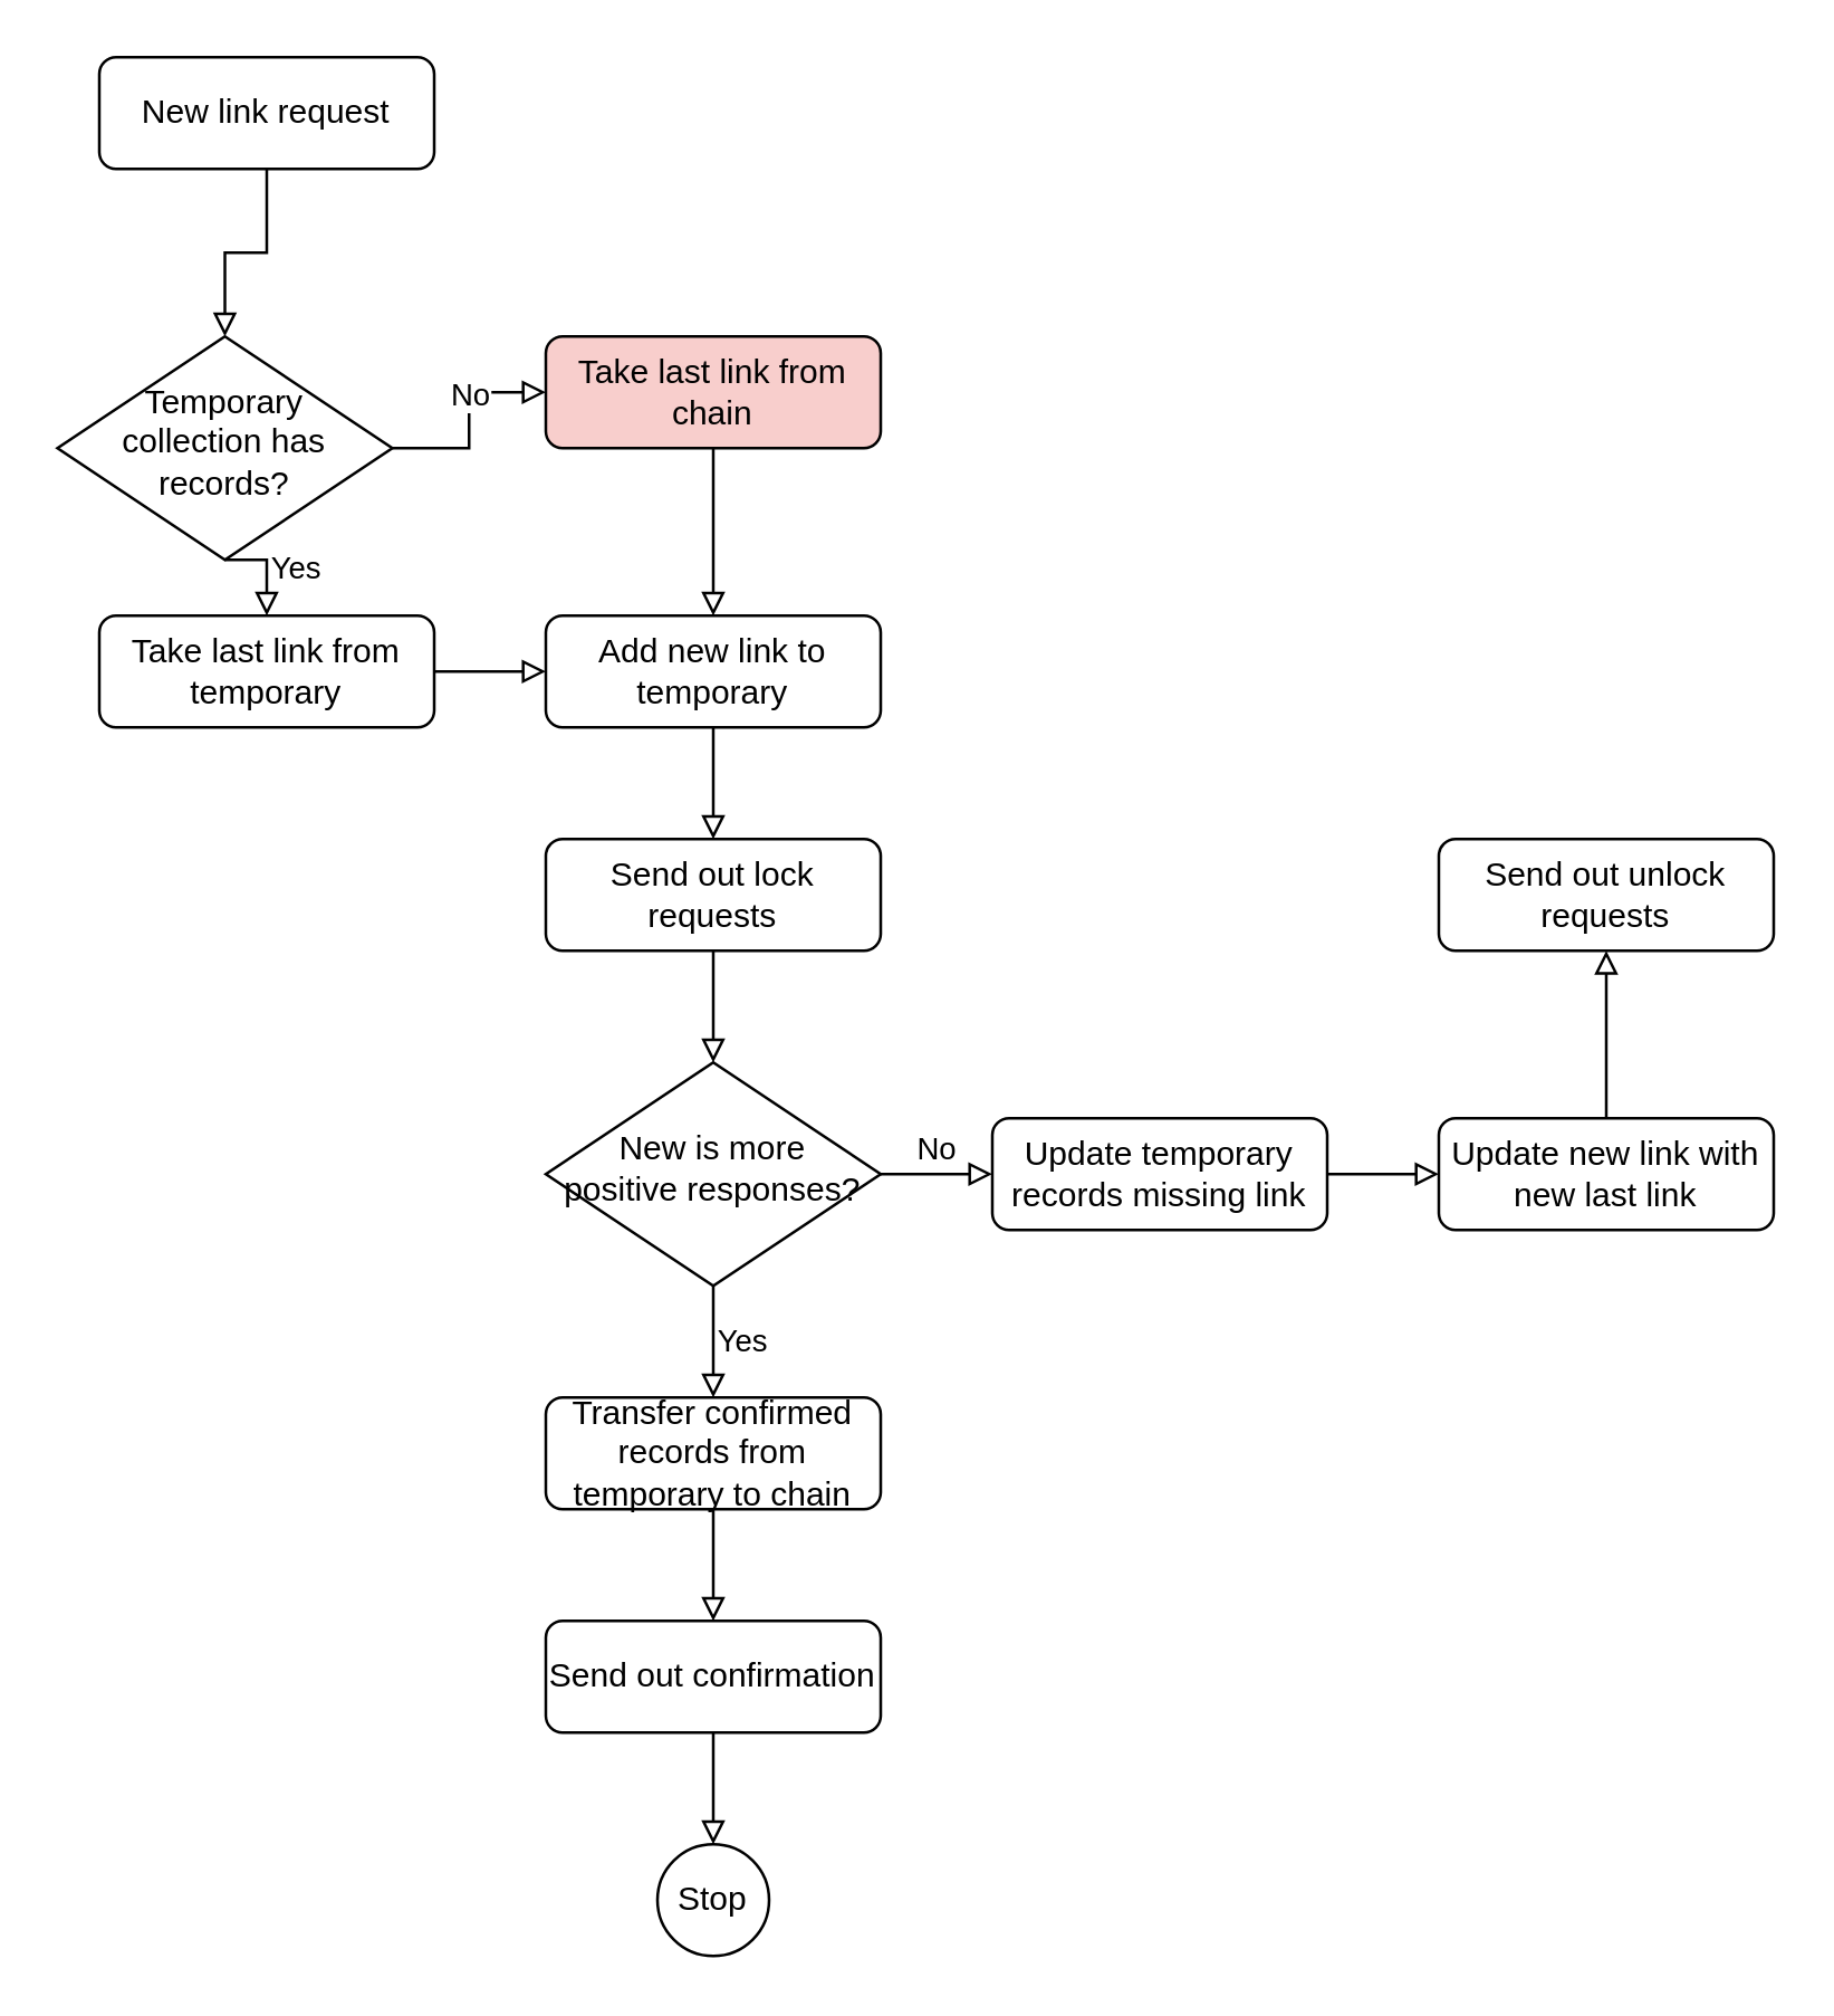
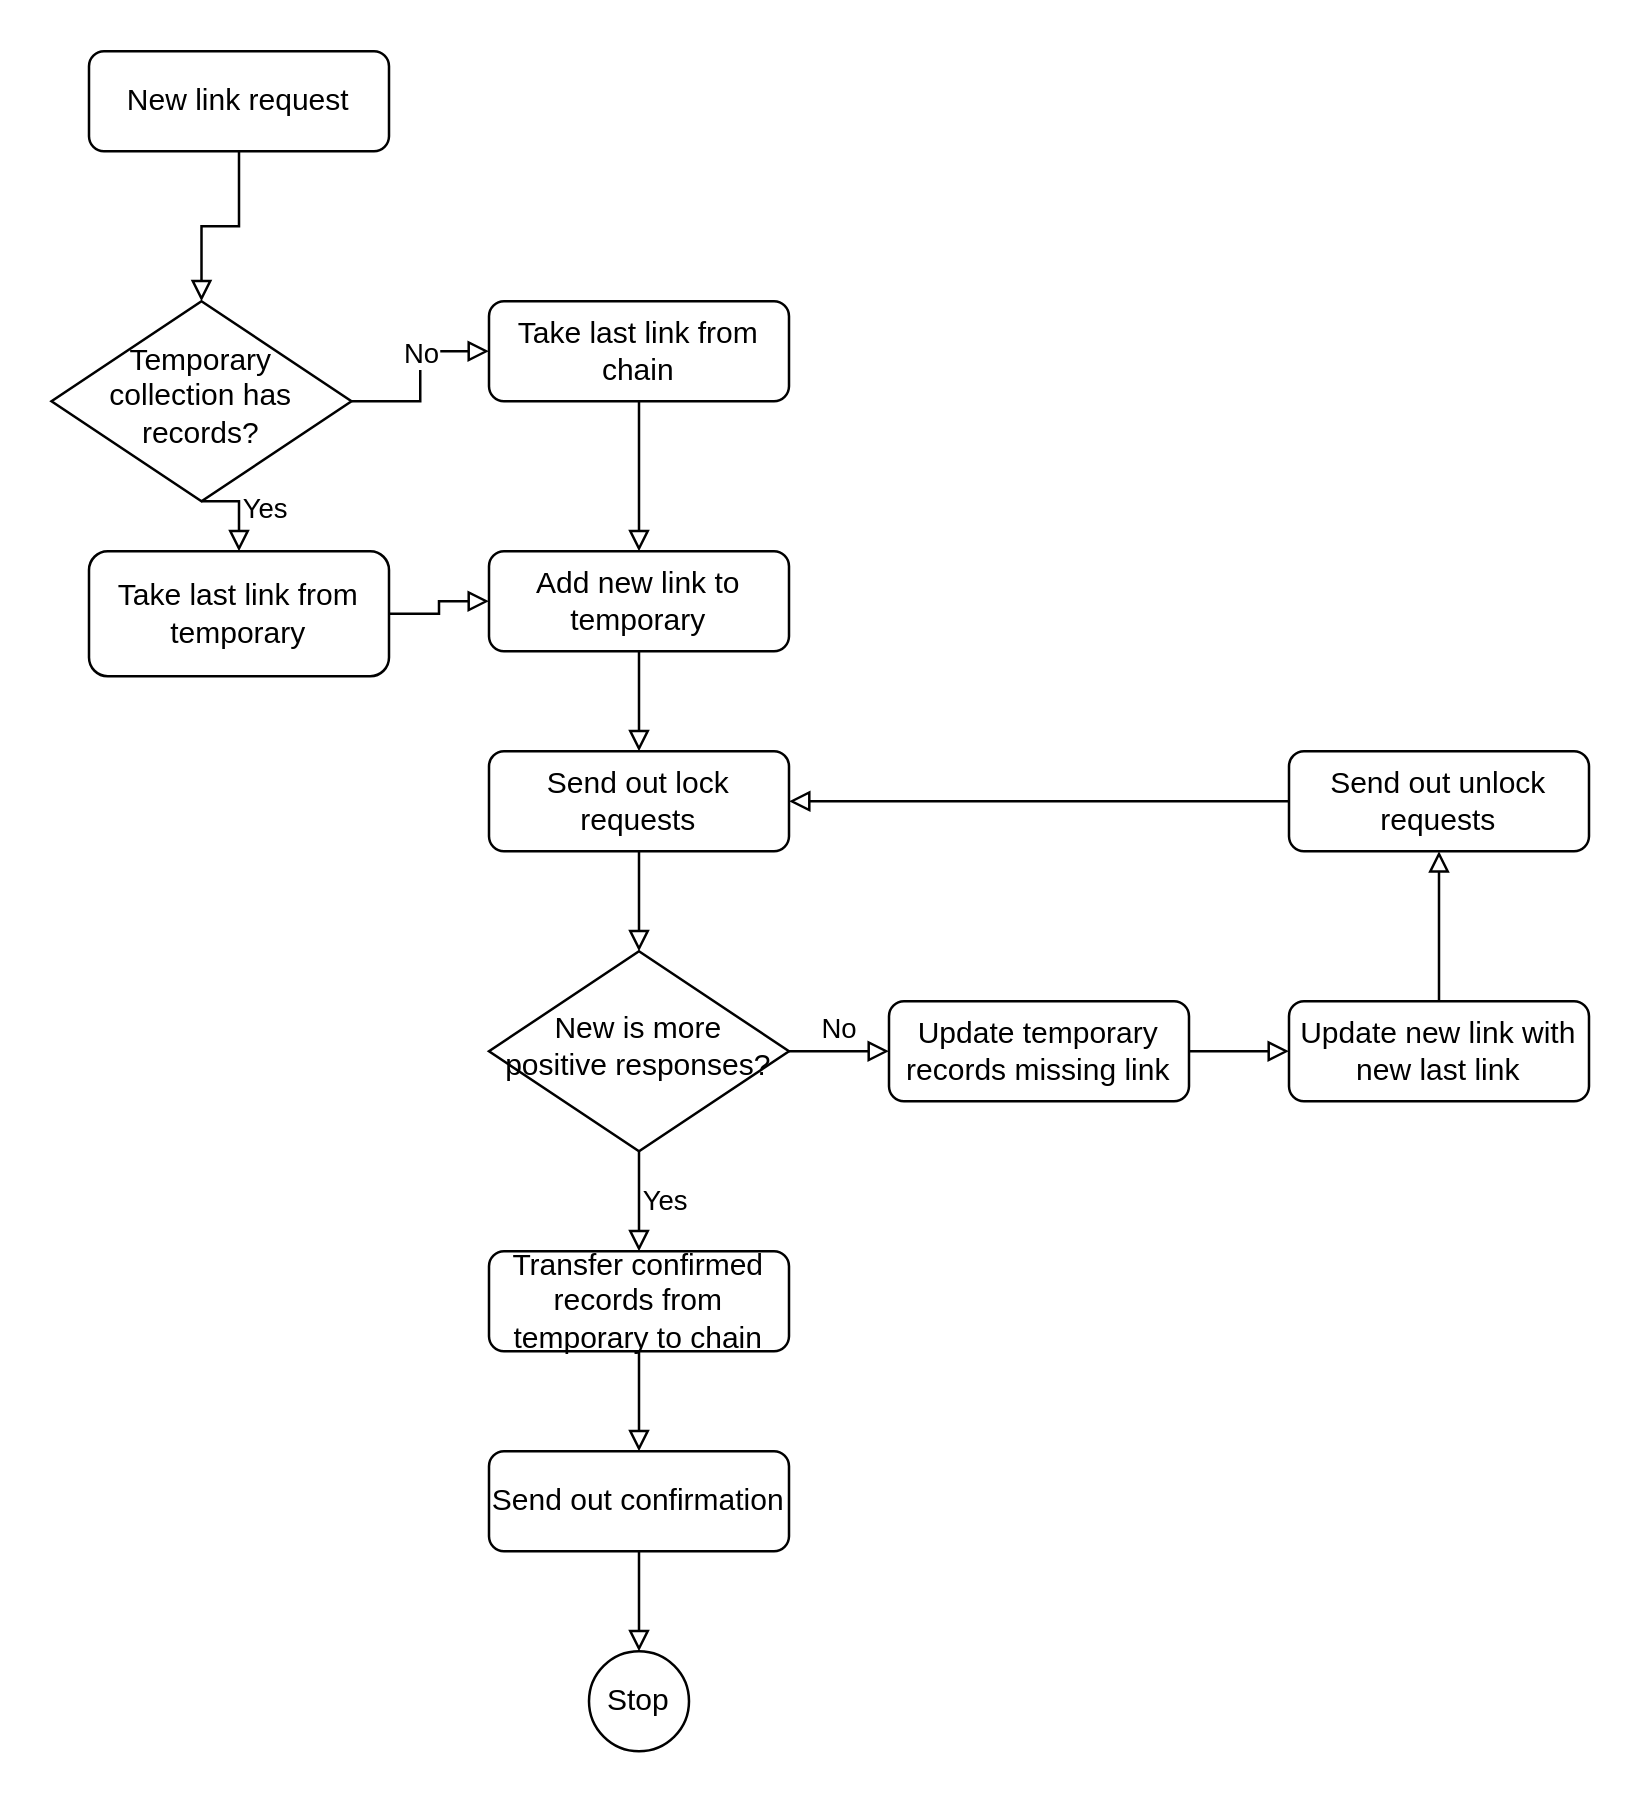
- <mxCell id="8" value="Take last link from chain" style="rounded=1;whiteSpace=wrap;html=1;fontSize=12;glass=0;strokeWidth=1;shadow=0;fillColor=#f8cecc;" vertex="1" parent="1"><mxGeometry x="195" y="120" width="120" height="40" as="geometry" /></mxCell>
+ <mxCell id="8" value="Take last link from chain" style="rounded=1;whiteSpace=wrap;html=1;fontSize=12;glass=0;strokeWidth=1;shadow=0;" vertex="1" parent="1"><mxGeometry x="195" y="120" width="120" height="40" as="geometry" /></mxCell>
- <mxCell id="12" value="Take last link from temporary" style="rounded=1;whiteSpace=wrap;html=1;fontSize=12;glass=0;strokeWidth=1;shadow=0;" vertex="1" parent="1"><mxGeometry x="35" y="220" width="120" height="40" as="geometry" /></mxCell>
+ <mxCell id="12" value="Take last link from temporary" style="rounded=1;whiteSpace=wrap;html=1;fontSize=12;glass=0;strokeWidth=1;shadow=0;" vertex="1" parent="1"><mxGeometry x="35" y="220" width="120" height="50" as="geometry" /></mxCell>
+ <mxCell id="24" style="edgeStyle=orthogonalEdgeStyle;rounded=0;orthogonalLoop=1;jettySize=auto;html=1;exitX=0;exitY=0.5;exitDx=0;exitDy=0;entryX=1;entryY=0.5;entryDx=0;entryDy=0;endArrow=block;endFill=0;" edge="1" parent="1" source="25" target="14"><mxGeometry relative="1" as="geometry" /></mxCell>
